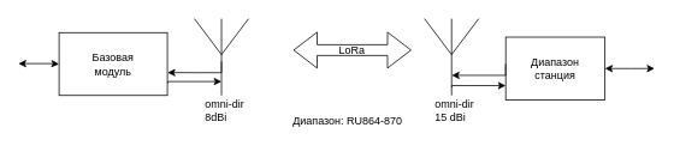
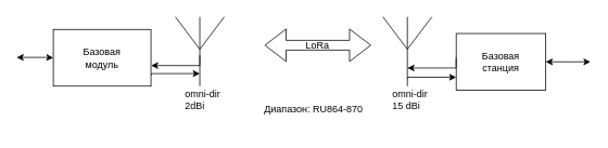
- <mxCell id="5" value="Диапазон&lt;br&gt;станция" style="rounded=0;whiteSpace=wrap;html=1;" vertex="1" parent="1"><mxGeometry x="560" y="40.5" width="110" height="70" as="geometry" /></mxCell>
+ <mxCell id="5" value="Базовая&lt;br&gt;станция" style="rounded=0;whiteSpace=wrap;html=1;" vertex="1" parent="1"><mxGeometry x="560" y="40.5" width="110" height="70" as="geometry" /></mxCell>
- <mxCell id="7" value="omni-dir 8dBi&lt;br&gt;" style="text;whiteSpace=wrap;html=1;verticalAlign=middle;" vertex="1" parent="1"><mxGeometry x="225" y="105.5" width="50" height="34.5" as="geometry" /></mxCell>
+ <mxCell id="7" value="omni-dir 2dBi&lt;br&gt;" style="text;whiteSpace=wrap;html=1;verticalAlign=middle;" vertex="1" parent="1"><mxGeometry x="225" y="105.5" width="50" height="34.5" as="geometry" /></mxCell>
